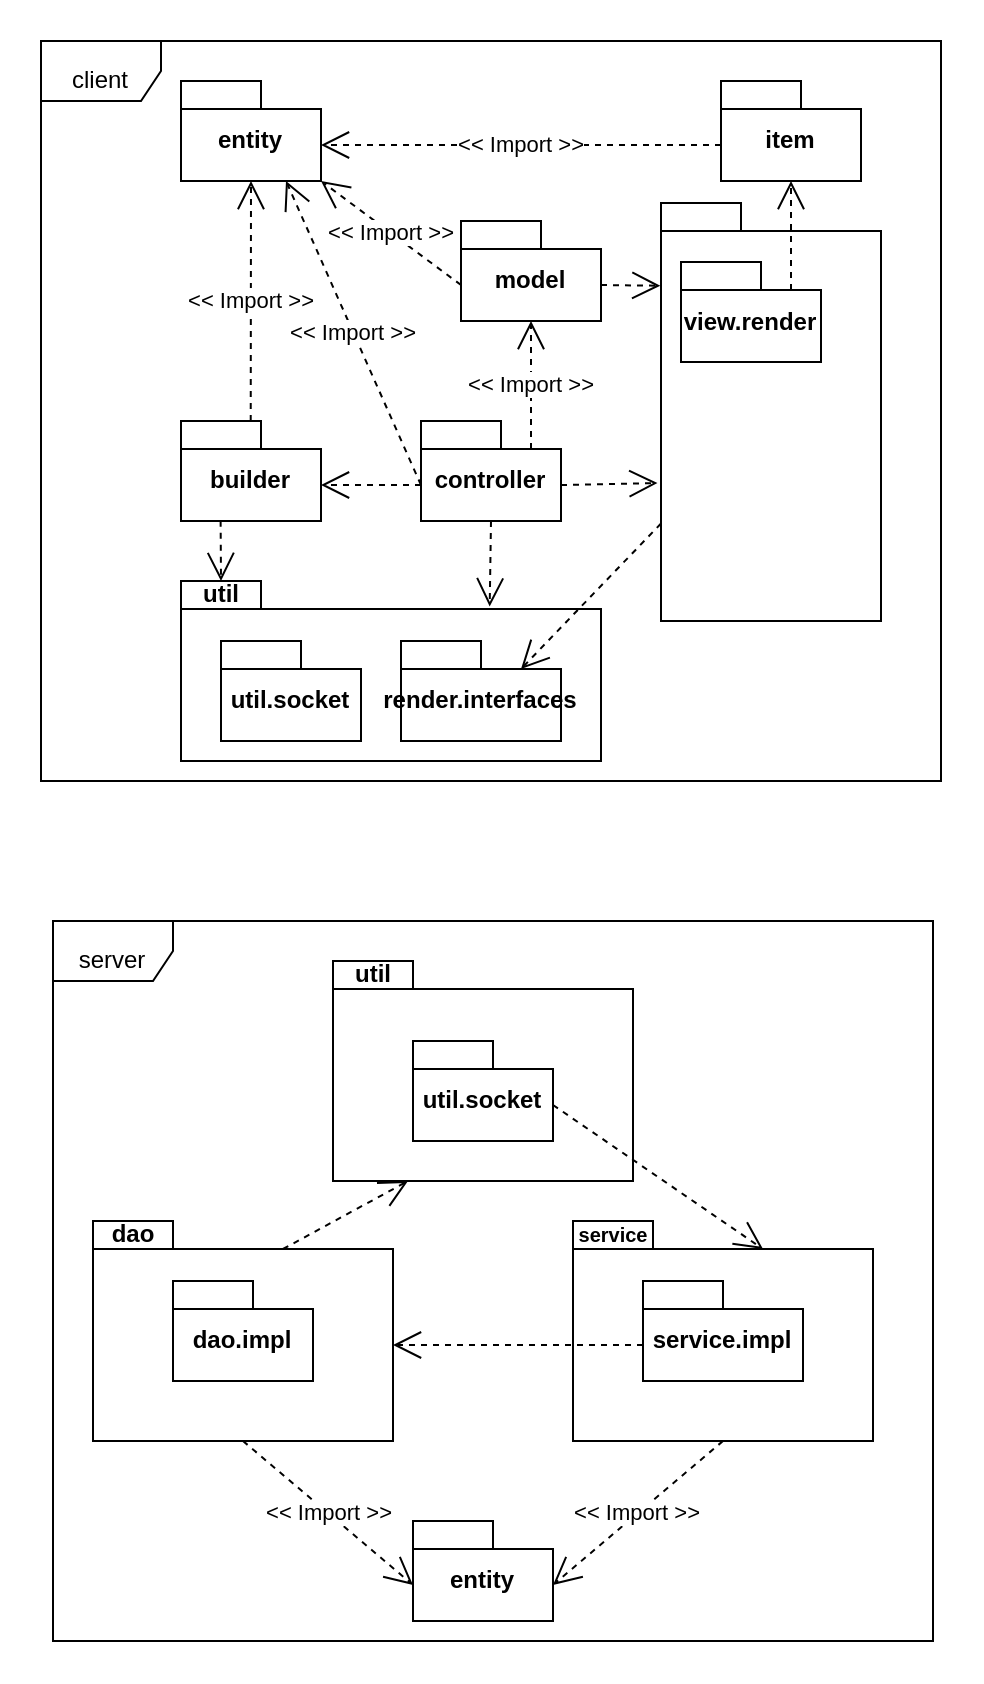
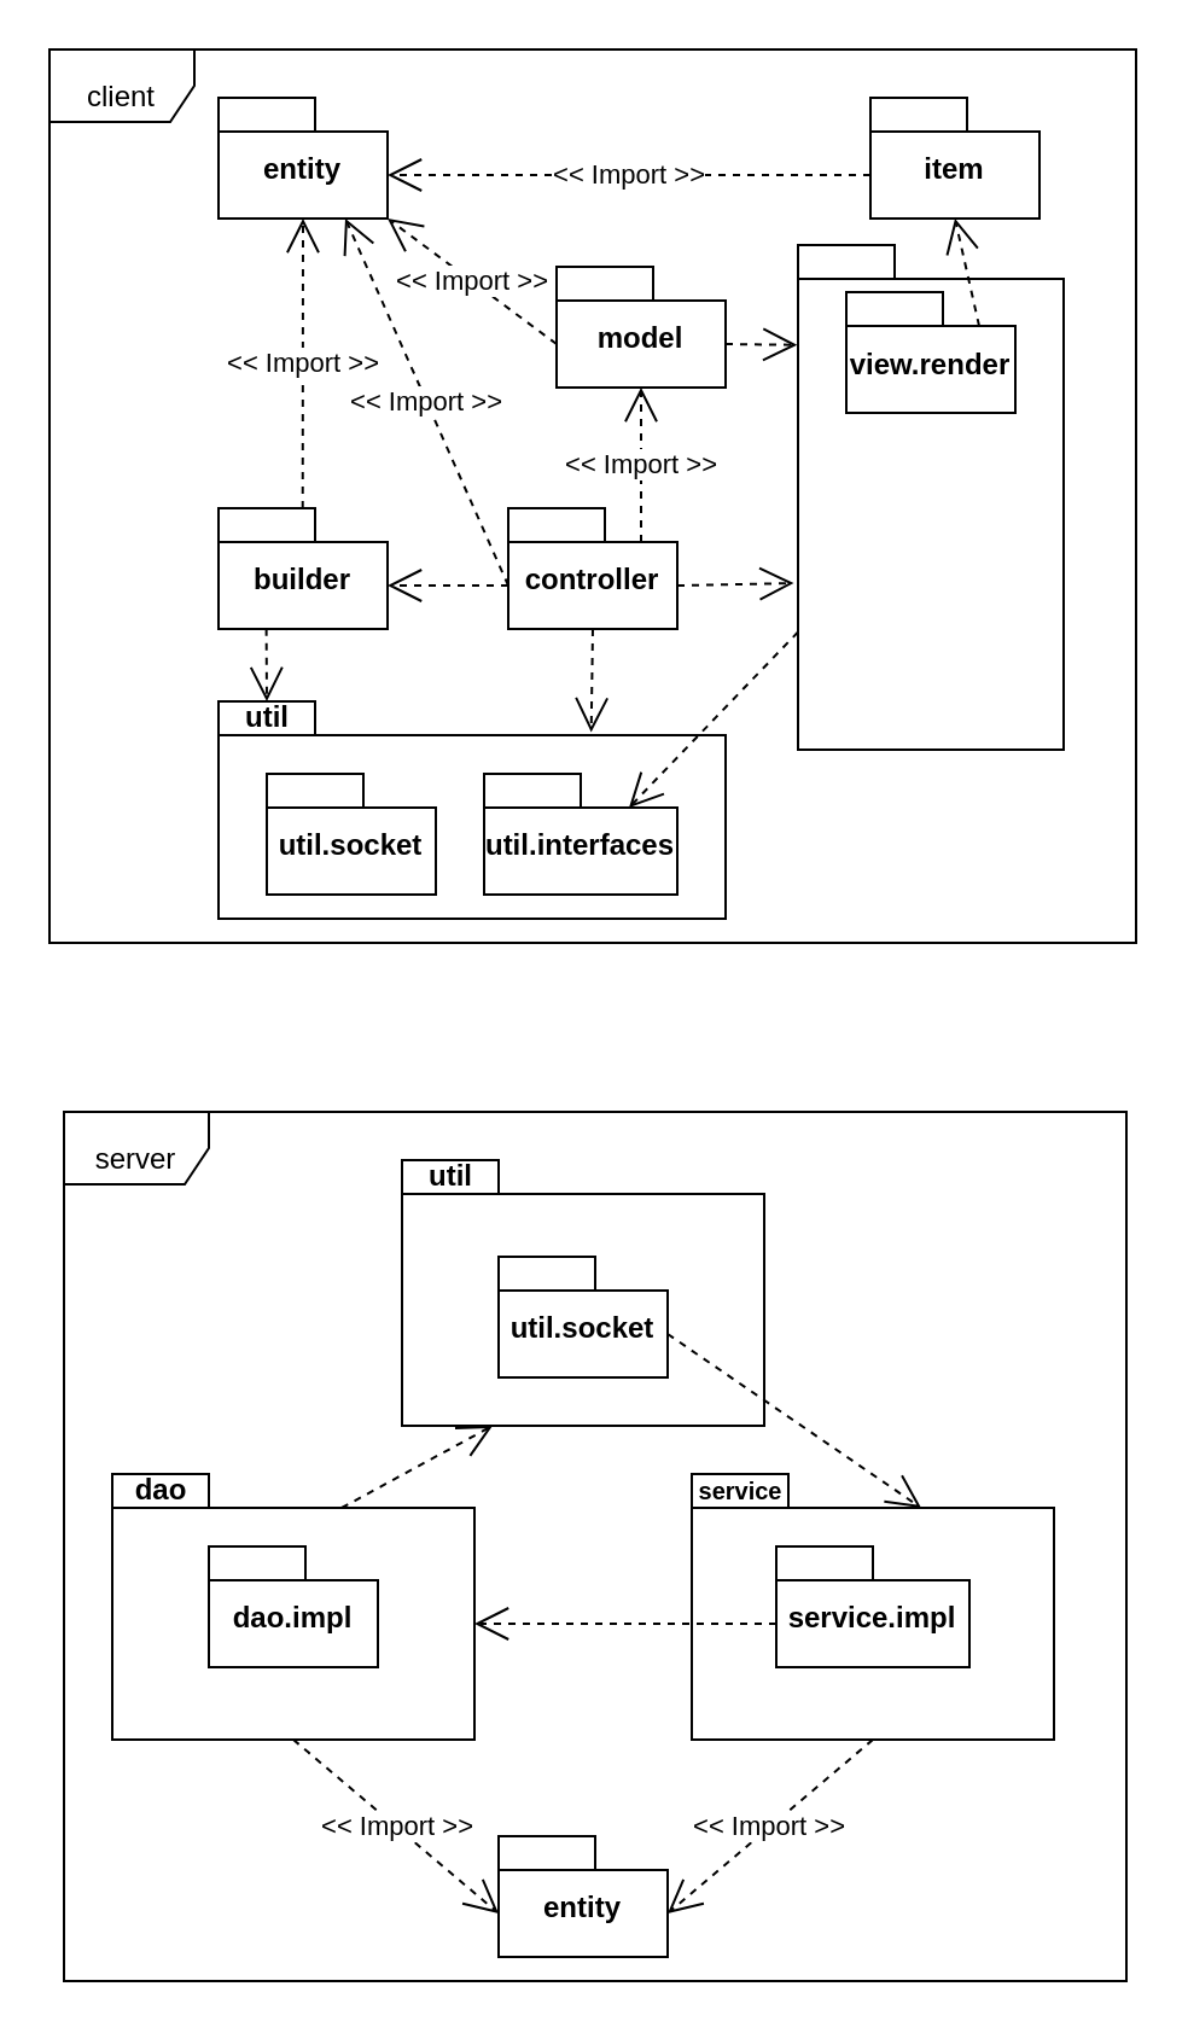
- <mxCell id="29" value="view.render" style="shape=folder;fontStyle=1;spacingTop=10;tabWidth=40;tabHeight=14;tabPosition=left;html=1;whiteSpace=wrap;" vertex="1" parent="27"><mxGeometry x="10" y="29.5" width="70" height="50" as="geometry" /></mxCell>
+ <mxCell id="29" value="view.render" style="shape=folder;fontStyle=1;spacingTop=10;tabWidth=40;tabHeight=14;tabPosition=left;html=1;whiteSpace=wrap;" vertex="1" parent="27"><mxGeometry x="20" y="19.5" width="70" height="50" as="geometry" /></mxCell>
- <mxCell id="34" value="render.interfaces" style="shape=folder;fontStyle=1;spacingTop=10;tabWidth=40;tabHeight=14;tabPosition=left;html=1;whiteSpace=wrap;" vertex="1" parent="30"><mxGeometry x="110" y="30" width="80" height="50" as="geometry" /></mxCell>
+ <mxCell id="34" value="util.interfaces" style="shape=folder;fontStyle=1;spacingTop=10;tabWidth=40;tabHeight=14;tabPosition=left;html=1;whiteSpace=wrap;" vertex="1" parent="30"><mxGeometry x="110" y="30" width="80" height="50" as="geometry" /></mxCell>
